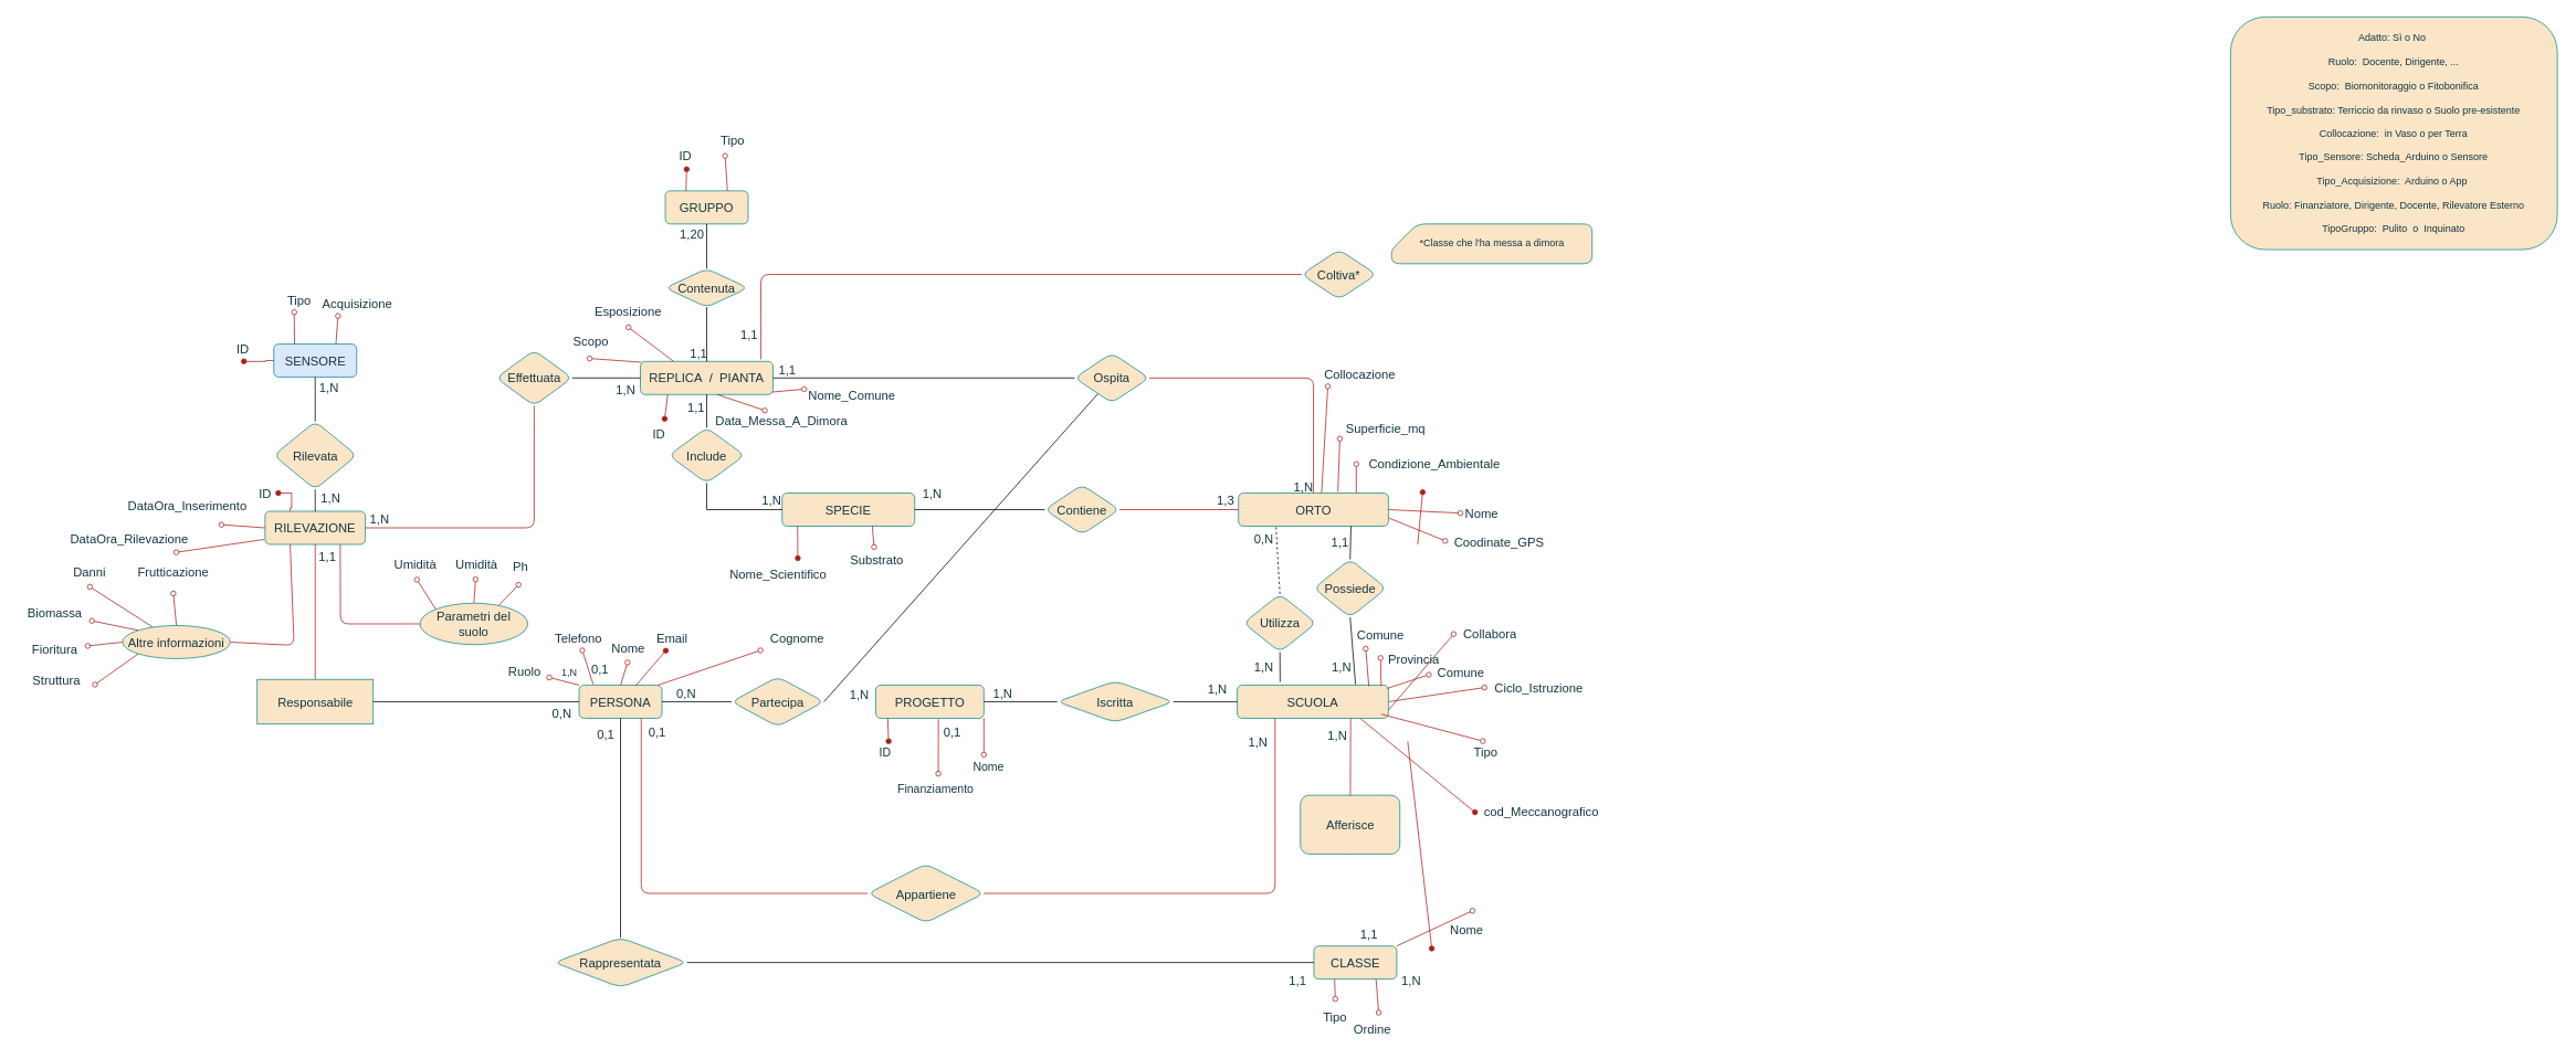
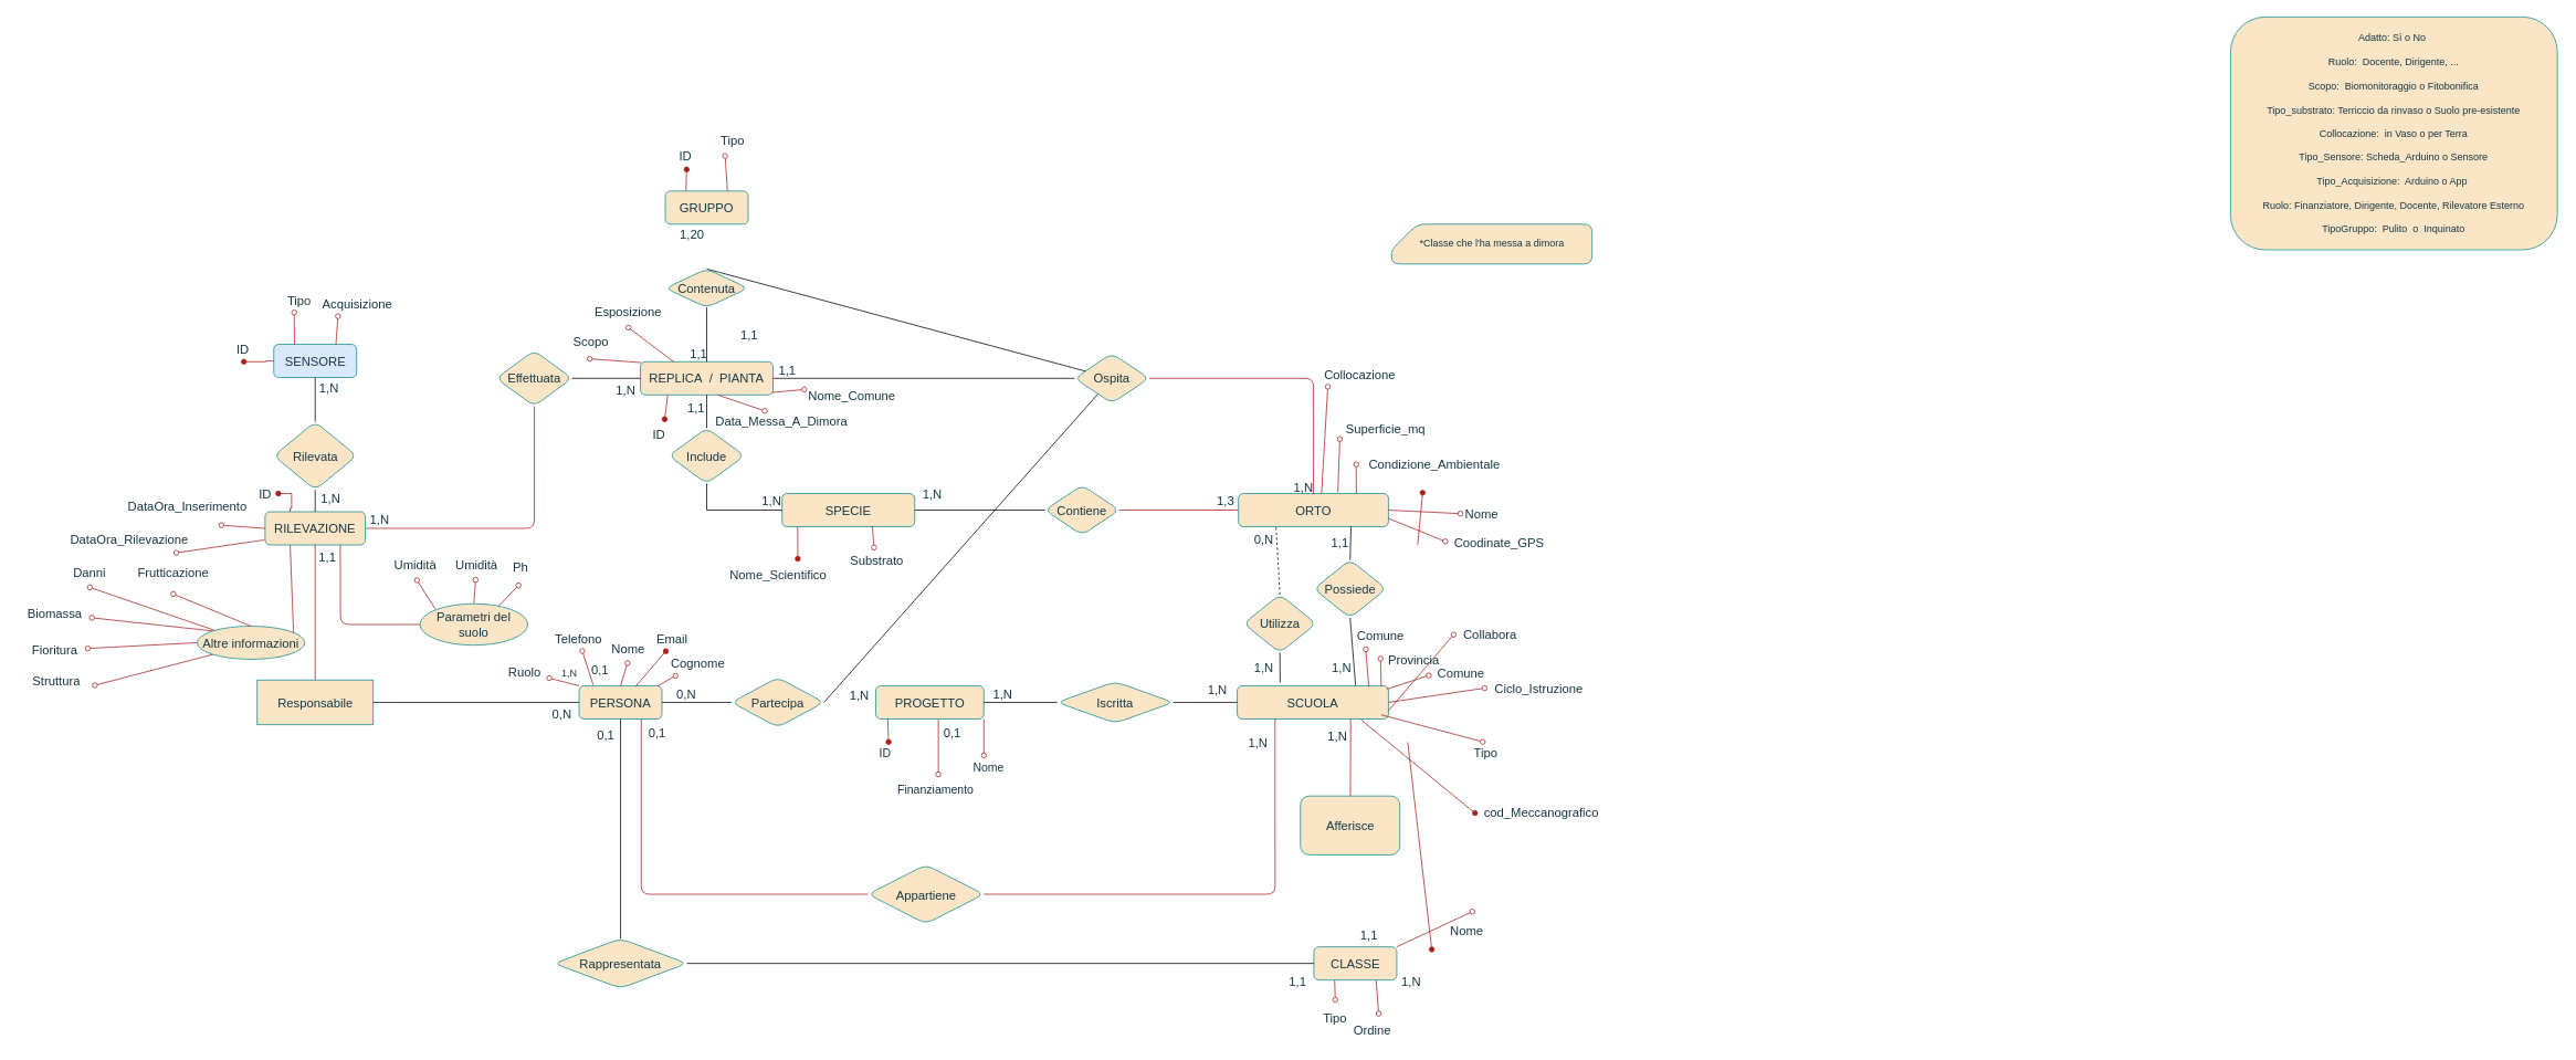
- <mxCell id="63" value="" style="endArrow=none;html=1;rounded=0;entryX=0.5;entryY=1;entryDx=0;entryDy=0;entryPerimeter=0;exitX=0.5;exitY=0;exitDx=0;exitDy=0;" edge="1" parent="1" source="39" target="38"><mxGeometry width="50" height="50" relative="1" as="geometry"><mxPoint x="1266" y="621" as="sourcePoint" /><mxPoint x="1316" y="571" as="targetPoint" /></mxGeometry></mxCell>
+ <mxCell id="63" value="" style="endArrow=none;html=1;rounded=0;exitX=0.5;exitY=0;exitDx=0;exitDy=0;" edge="1" parent="1" source="39" target="44"><mxGeometry width="50" height="50" relative="1" as="geometry"><mxPoint x="1266" y="621" as="sourcePoint" /><mxPoint x="1316" y="571" as="targetPoint" /></mxGeometry></mxCell>
- <mxCell id="70" style="edgeStyle=orthogonalEdgeStyle;rounded=1;orthogonalLoop=1;jettySize=auto;html=1;entryX=0.909;entryY=-0.062;entryDx=0;entryDy=0;entryPerimeter=0;fontFamily=Helvetica;fontSize=15;fontColor=default;endArrow=none;endFill=0;labelBackgroundColor=none;exitX=0;exitY=0.5;exitDx=0;exitDy=0;strokeColor=#A8201A;" edge="1" parent="1" source="45" target="42"><mxGeometry relative="1" as="geometry"><mxPoint x="1558" y="-559" as="sourcePoint" /><mxPoint x="1402" y="-272" as="targetPoint" /><Array as="points"><mxPoint x="917" y="331" /></Array></mxGeometry></mxCell>
- <mxCell id="45" value="Coltiva*" style="rhombus;whiteSpace=wrap;html=1;fontSize=15;labelBackgroundColor=none;rounded=1;fillColor=#FAE5C7;strokeColor=#0F8B8D;fontColor=#143642;" parent="1" vertex="1"><mxGeometry x="1570" y="301" width="90.25" height="60" as="geometry" /></mxCell>
- <mxCell id="147" value="Cognome" style="text;html=1;align=center;verticalAlign=middle;resizable=0;points=[];autosize=1;strokeColor=none;fillColor=none;fontSize=15;fontFamily=Helvetica;labelBackgroundColor=none;rounded=1;fontColor=#143642;" vertex="1" parent="1"><mxGeometry x="916" y="755" width="90" height="30" as="geometry" /></mxCell>
+ <mxCell id="147" value="Cognome" style="text;html=1;align=center;verticalAlign=middle;resizable=0;points=[];autosize=1;strokeColor=none;fillColor=none;fontSize=15;fontFamily=Helvetica;labelBackgroundColor=none;rounded=1;fontColor=#143642;" vertex="1" parent="1"><mxGeometry x="796" y="785" width="90" height="30" as="geometry" /></mxCell>
- <mxCell id="86" value="Altre informazioni" style="ellipse;whiteSpace=wrap;html=1;fontFamily=Helvetica;fontSize=15;labelBackgroundColor=none;rounded=1;fillColor=#FAE5C7;strokeColor=#0F8B8D;fontColor=#143642;" vertex="1" parent="1"><mxGeometry x="147" y="755" width="130" height="40" as="geometry" /></mxCell>
+ <mxCell id="86" value="Altre informazioni" style="ellipse;whiteSpace=wrap;html=1;fontFamily=Helvetica;fontSize=15;labelBackgroundColor=none;rounded=1;fillColor=#FAE5C7;strokeColor=#0F8B8D;fontColor=#143642;" vertex="1" parent="1"><mxGeometry x="237" y="755" width="130" height="40" as="geometry" /></mxCell>
